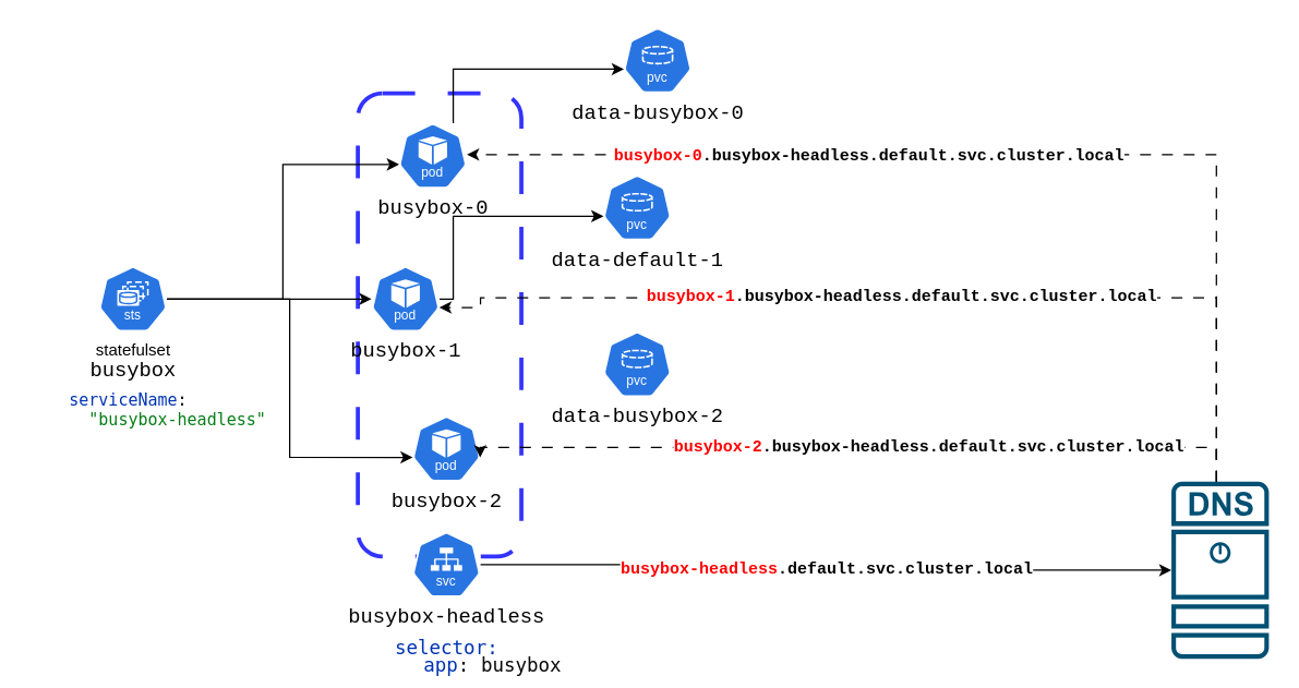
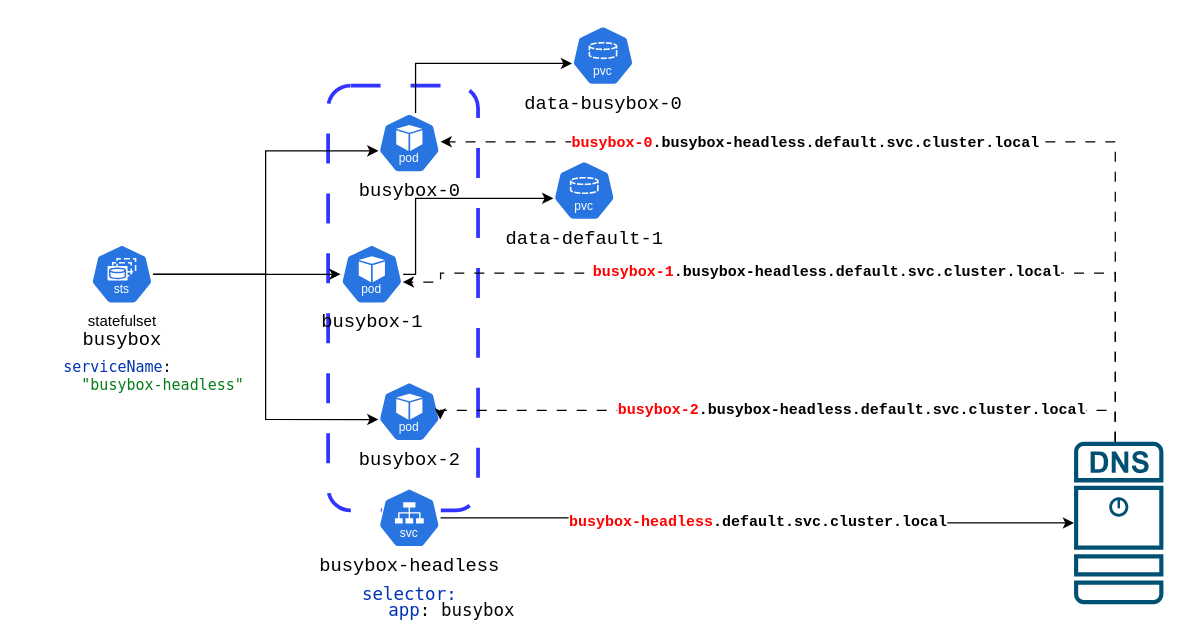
- <mxCell id="6" value="&lt;span style=&quot;font-family: &amp;quot;Courier New&amp;quot;; font-size: 15px;&quot;&gt;busybox-0&lt;/span&gt;" style="aspect=fixed;sketch=0;html=1;dashed=0;whitespace=wrap;verticalLabelPosition=bottom;verticalAlign=top;fillColor=#2875E2;strokeColor=#ffffff;points=[[0.005,0.63,0],[0.1,0.2,0],[0.9,0.2,0],[0.5,0,0],[0.995,0.63,0],[0.72,0.99,0],[0.5,1,0],[0.28,0.99,0]];shape=mxgraph.kubernetes.icon2;kubernetesLabel=1;prIcon=pod" vertex="1" parent="1"><mxGeometry x="240" y="90" width="50" height="48" as="geometry" /></mxCell>
+ <mxCell id="6" value="&lt;span style=&quot;font-family: &amp;quot;Courier New&amp;quot;; font-size: 15px;&quot;&gt;busybox-0&lt;/span&gt;" style="aspect=fixed;sketch=0;html=1;dashed=0;whitespace=wrap;verticalLabelPosition=bottom;verticalAlign=top;fillColor=#2875E2;strokeColor=#ffffff;points=[[0.005,0.63,0],[0.1,0.2,0],[0.9,0.2,0],[0.5,0,0],[0.995,0.63,0],[0.72,0.99,0],[0.5,1,0],[0.28,0.99,0]];shape=mxgraph.kubernetes.icon2;kubernetesLabel=1;prIcon=pod" vertex="1" parent="1"><mxGeometry x="250" y="90" width="50" height="48" as="geometry" /></mxCell>
- <mxCell id="11" value="&lt;span style=&quot;font-family: &amp;quot;Courier New&amp;quot;; font-size: 15px;&quot;&gt;data-busybox-2&lt;/span&gt;&lt;div&gt;&lt;span style=&quot;font-family: &amp;quot;Courier New&amp;quot;; font-size: 15px;&quot;&gt;&lt;br&gt;&lt;/span&gt;&lt;/div&gt;" style="aspect=fixed;sketch=0;html=1;dashed=0;whitespace=wrap;verticalLabelPosition=bottom;verticalAlign=top;fillColor=#2875E2;strokeColor=#ffffff;points=[[0.005,0.63,0],[0.1,0.2,0],[0.9,0.2,0],[0.5,0,0],[0.995,0.63,0],[0.72,0.99,0],[0.5,1,0],[0.28,0.99,0]];shape=mxgraph.kubernetes.icon2;kubernetesLabel=1;prIcon=pvc" vertex="1" parent="1"><mxGeometry x="390" y="243" width="50" height="48" as="geometry" /></mxCell>
